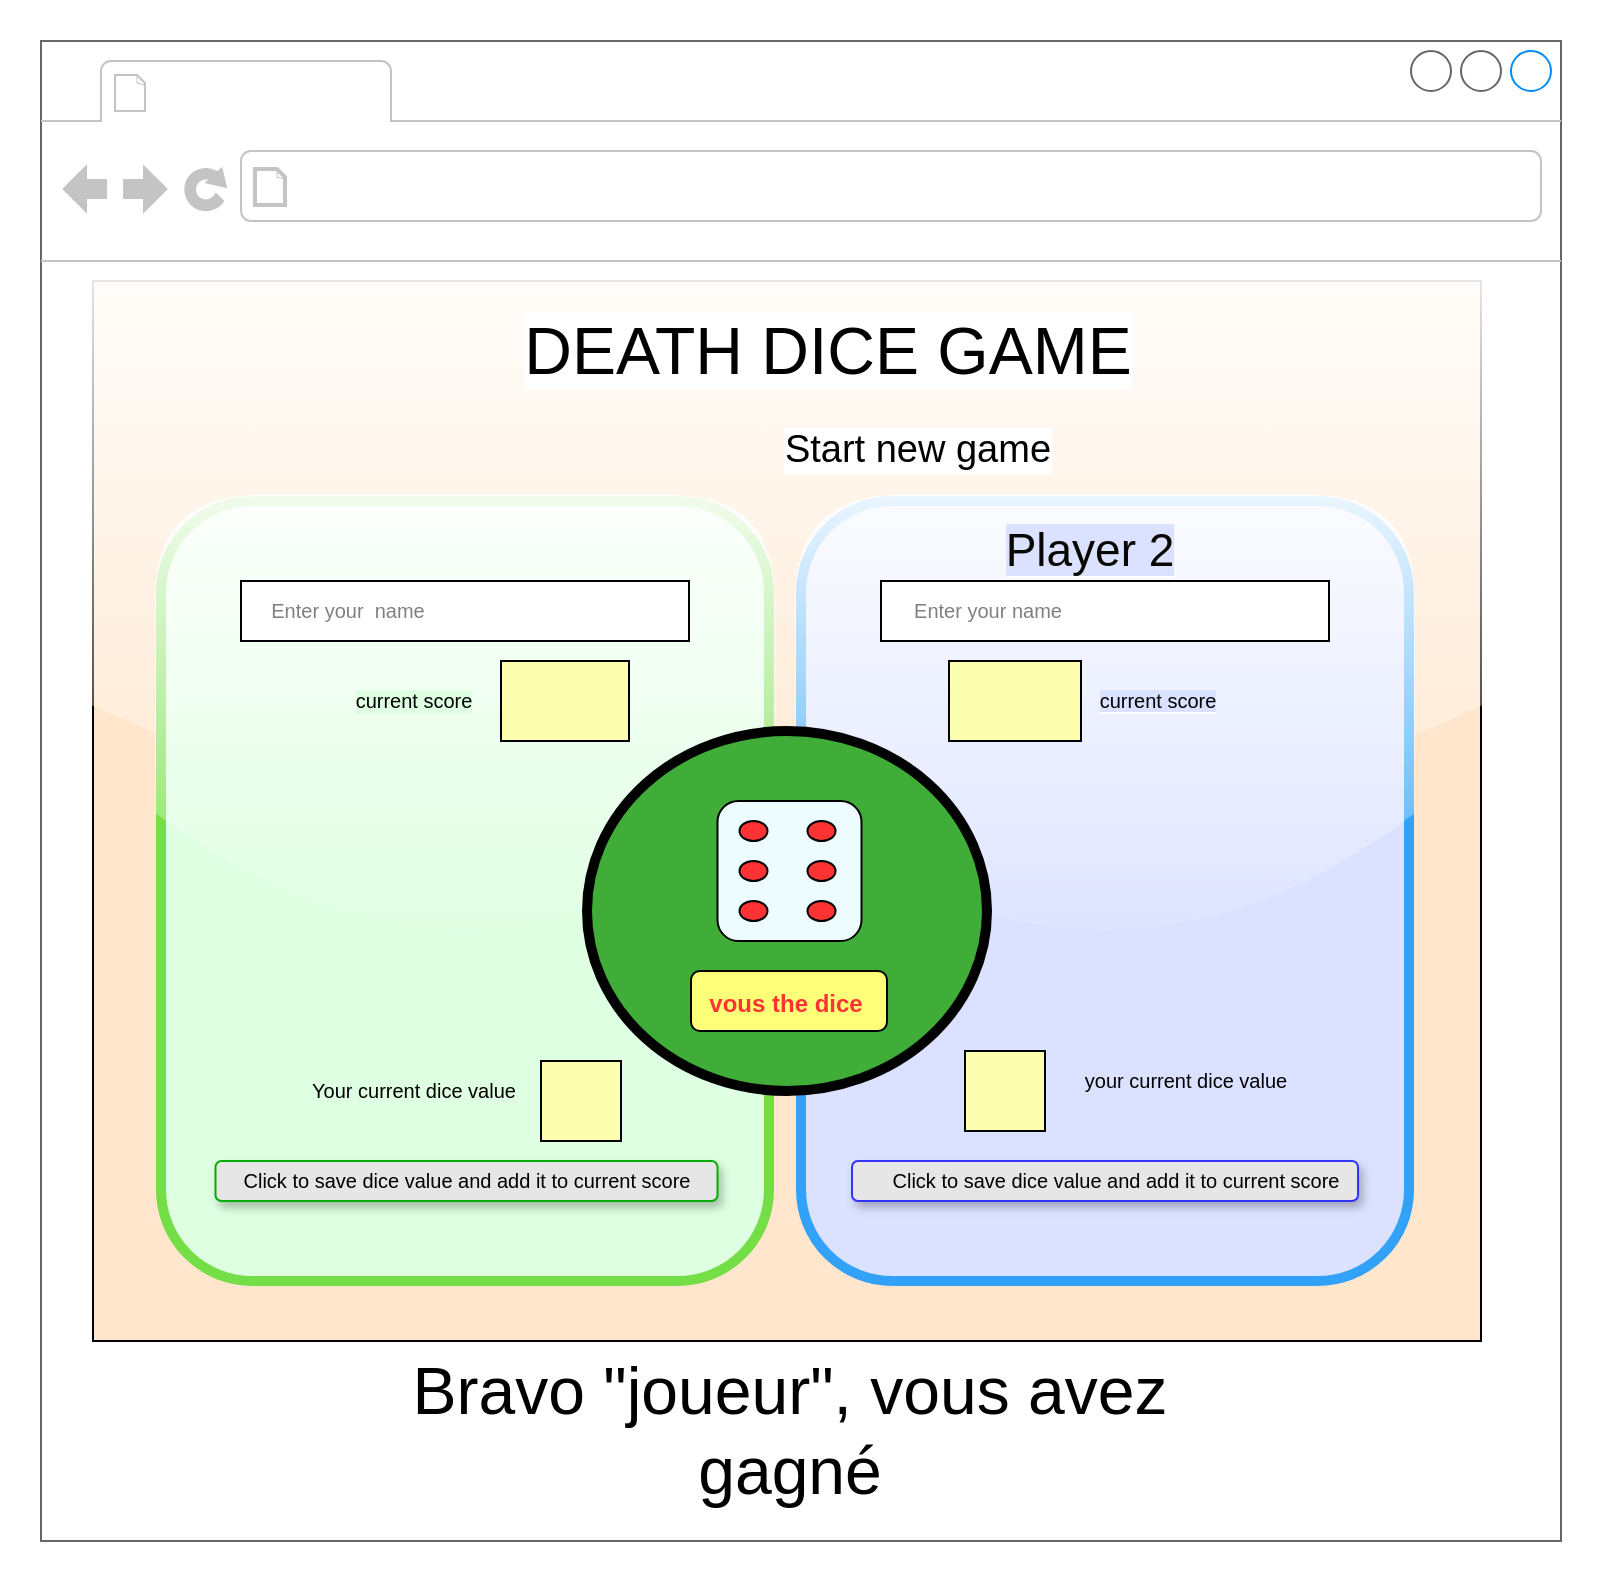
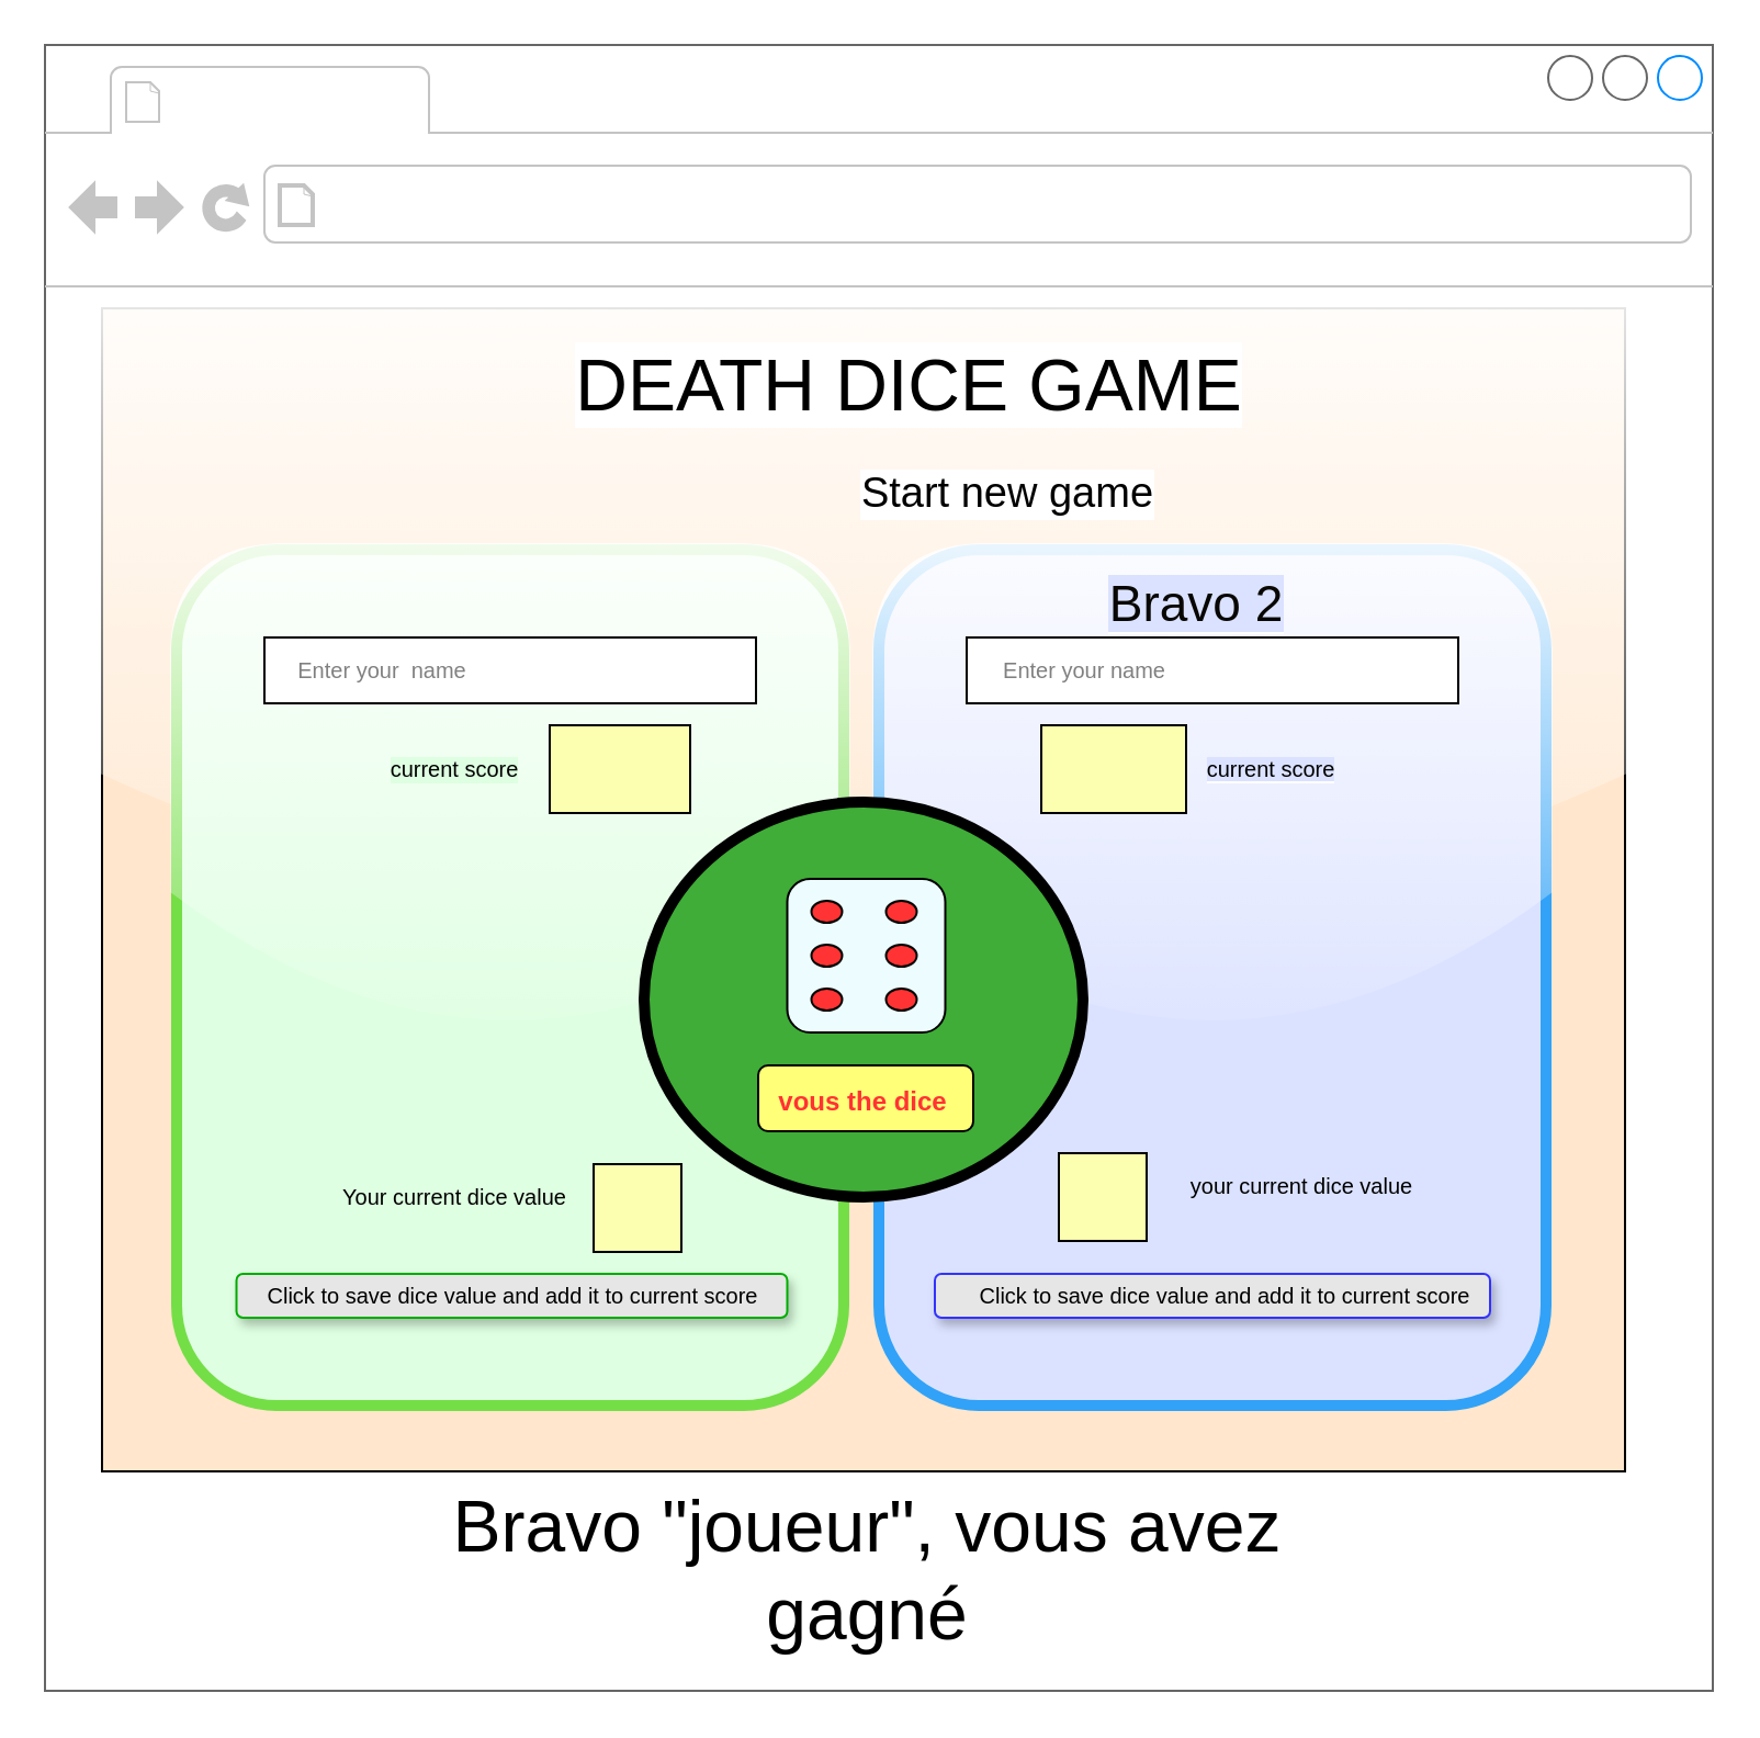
- <mxCell id="13" value="&lt;span style=&quot;background-color: rgb(219, 226, 255); font-size: 23px;&quot;&gt;Player 2&lt;/span&gt;" style="text;html=1;strokeColor=none;fillColor=none;align=center;verticalAlign=middle;whiteSpace=wrap;rounded=0;labelBackgroundColor=#FFFFFF;fontSize=23;fontColor=#080704;" vertex="1" parent="2"><mxGeometry x="480" y="240" width="90" height="30" as="geometry" /></mxCell>
+ <mxCell id="13" value="&lt;span style=&quot;background-color: rgb(219, 226, 255); font-size: 23px;&quot;&gt;Bravo 2&lt;/span&gt;" style="text;html=1;strokeColor=none;fillColor=none;align=center;verticalAlign=middle;whiteSpace=wrap;rounded=0;labelBackgroundColor=#FFFFFF;fontSize=23;fontColor=#080704;" vertex="1" parent="2"><mxGeometry x="480" y="240" width="90" height="30" as="geometry" /></mxCell>
